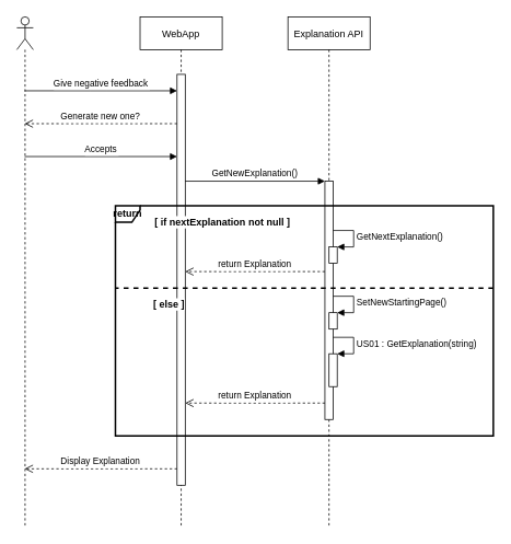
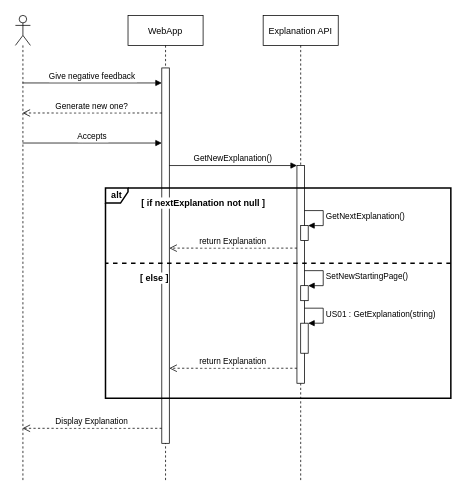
- <mxCell id="23" value="return" style="shape=umlFrame;whiteSpace=wrap;html=1;width=30;height=20;fontStyle=1;strokeWidth=2;" parent="1" vertex="1"><mxGeometry x="140" y="250" width="460" height="280" as="geometry" /></mxCell>
+ <mxCell id="23" value="alt" style="shape=umlFrame;whiteSpace=wrap;html=1;width=30;height=20;fontStyle=1;strokeWidth=2;" parent="1" vertex="1"><mxGeometry x="140" y="250" width="460" height="280" as="geometry" /></mxCell>
